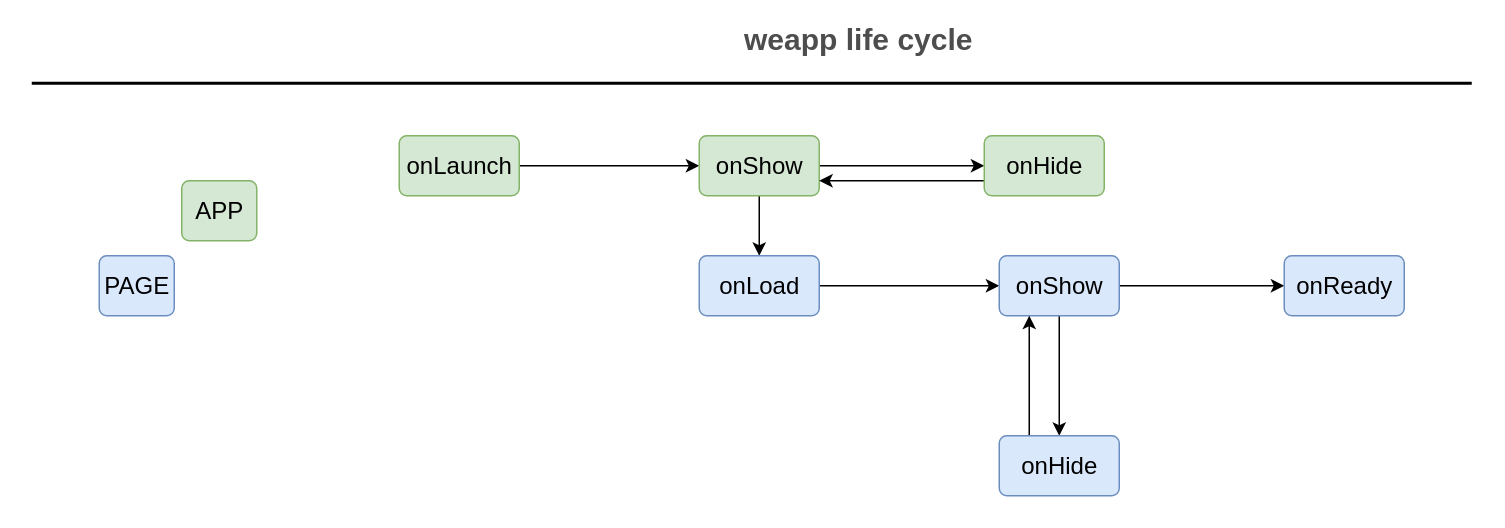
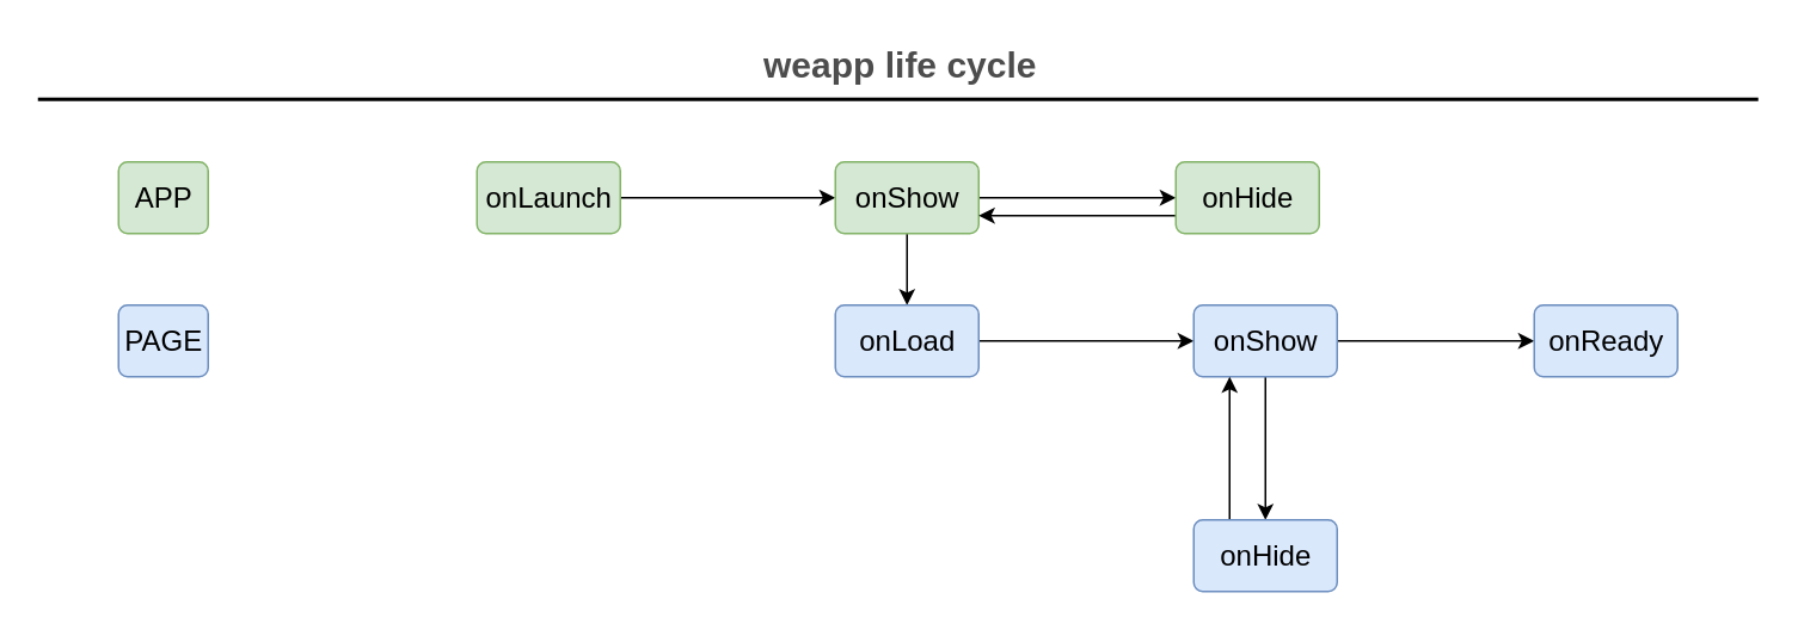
- <mxCell id="2" value="weapp life cycle" style="text;html=1;strokeColor=none;fillColor=none;align=center;verticalAlign=middle;whiteSpace=wrap;rounded=0;fontStyle=1;fontSize=20;fontColor=#4D4D4D;" parent="1" vertex="1"><mxGeometry x="176.5" y="10" width="790" height="30" as="geometry" /></mxCell>
+ <mxCell id="2" value="weapp life cycle" style="text;html=1;strokeColor=none;fillColor=none;align=center;verticalAlign=middle;whiteSpace=wrap;rounded=0;fontStyle=1;fontSize=20;fontColor=#4D4D4D;" parent="1" vertex="1"><mxGeometry x="106.5" y="20" width="790" height="30" as="geometry" /></mxCell>
- <mxCell id="4" value="APP" style="html=1;shadow=0;dashed=0;shape=mxgraph.bootstrap.rrect;rSize=5;strokeColor=#82b366;strokeWidth=1;fillColor=#d5e8d4;whiteSpace=wrap;align=center;verticalAlign=middle;spacingLeft=0;fontStyle=0;fontSize=16;spacing=5;" vertex="1" parent="1"><mxGeometry x="120.5" y="120" width="50" height="40" as="geometry" /></mxCell>
+ <mxCell id="4" value="APP" style="html=1;shadow=0;dashed=0;shape=mxgraph.bootstrap.rrect;rSize=5;strokeColor=#82b366;strokeWidth=1;fillColor=#d5e8d4;whiteSpace=wrap;align=center;verticalAlign=middle;spacingLeft=0;fontStyle=0;fontSize=16;spacing=5;" vertex="1" parent="1"><mxGeometry x="65.5" y="90" width="50" height="40" as="geometry" /></mxCell>
